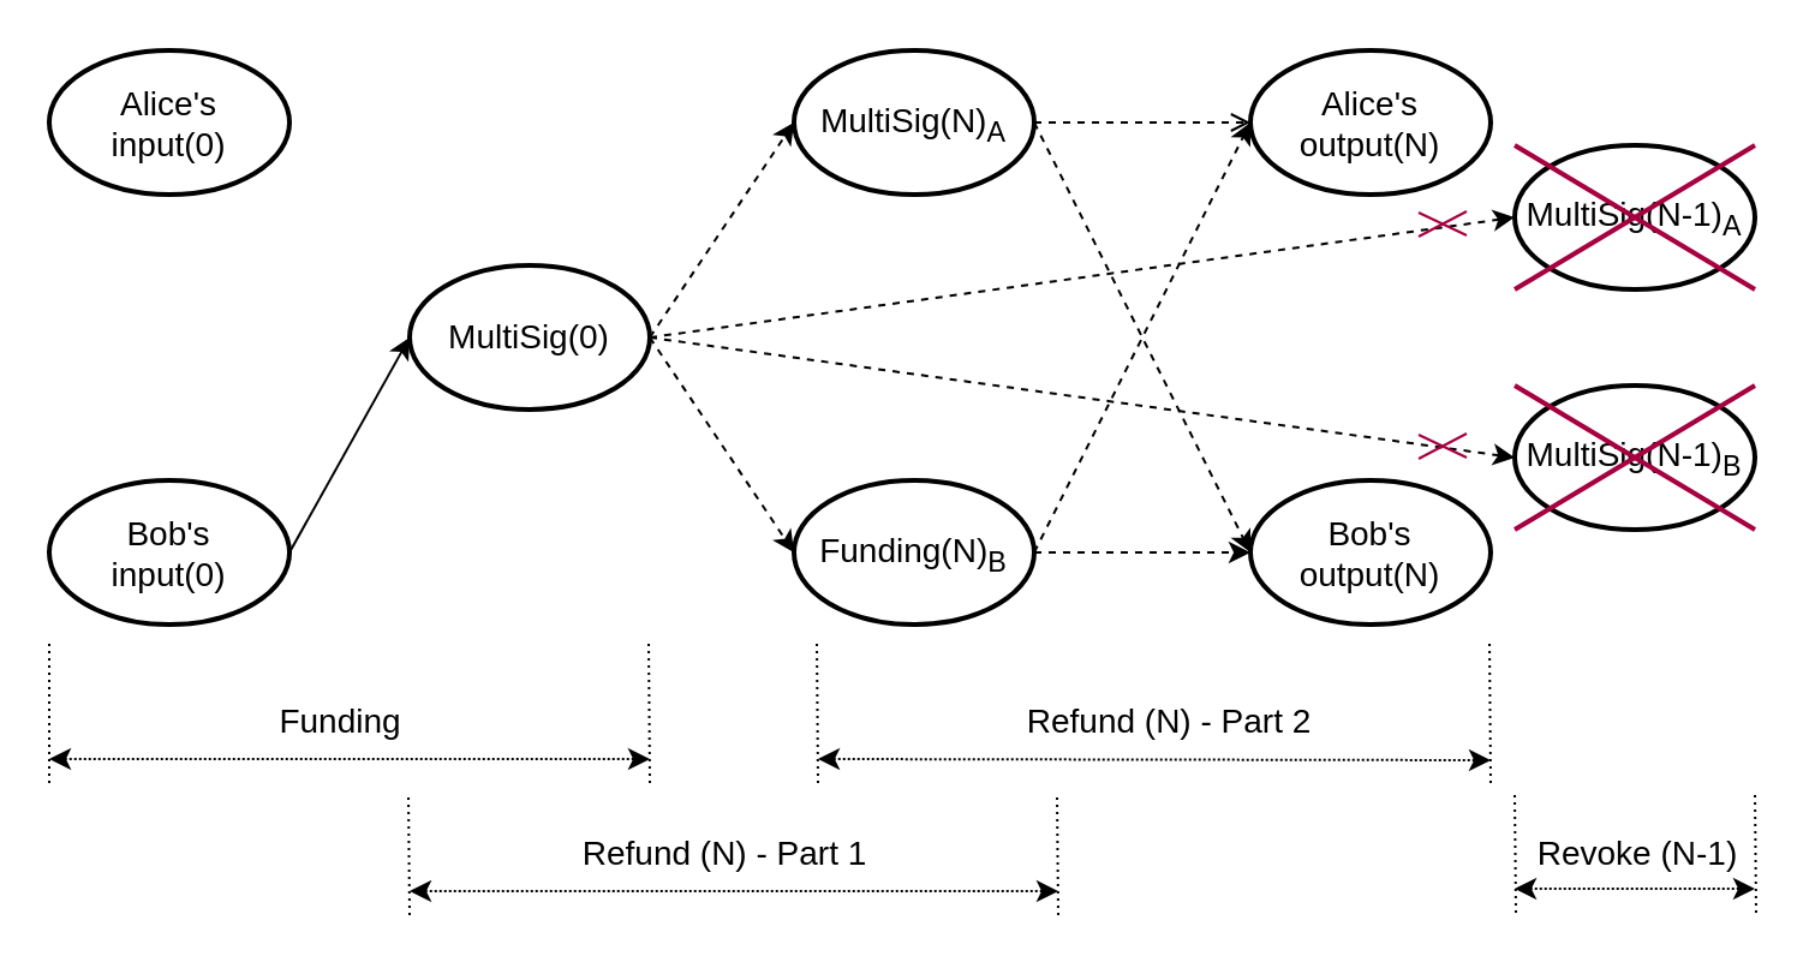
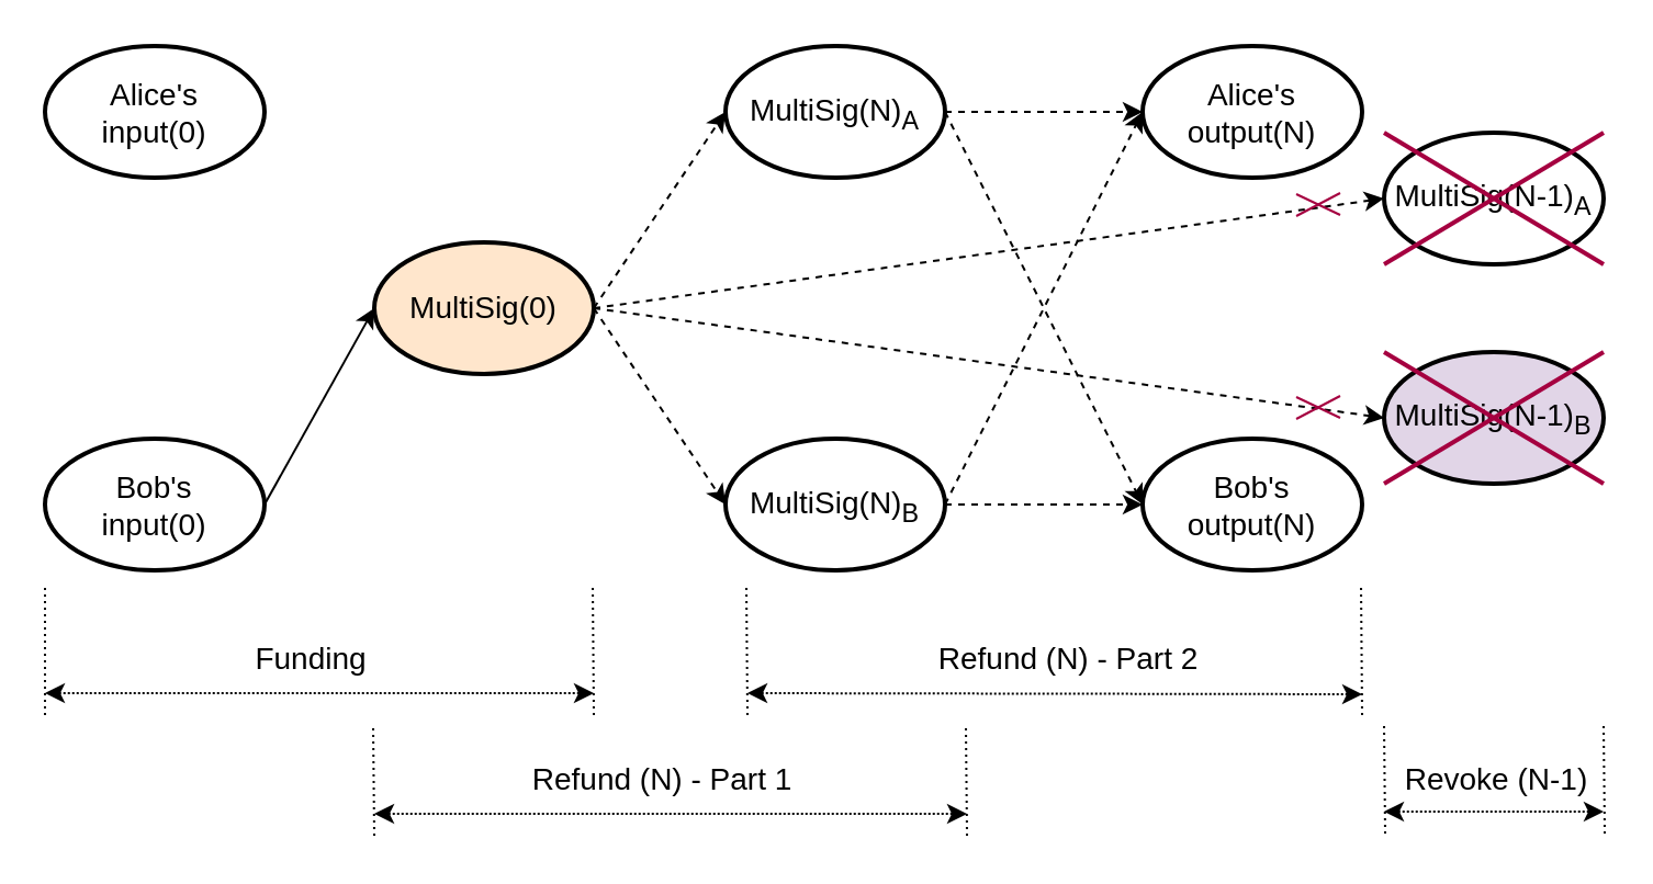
- <mxCell id="14" value="" style="endArrow=open;html=1;fontSize=14;exitX=1;exitY=0.5;exitDx=0;exitDy=0;dashed=1;entryX=0;entryY=0.5;entryDx=0;entryDy=0;" parent="1" source="7" target="10" edge="1"><mxGeometry width="50" height="50" relative="1" as="geometry"><mxPoint x="470" y="-9.5" as="sourcePoint" /><mxPoint x="560" y="-39.5" as="targetPoint" /></mxGeometry></mxCell>
+ <mxCell id="14" value="" style="endArrow=classic;html=1;fontSize=14;exitX=1;exitY=0.5;exitDx=0;exitDy=0;dashed=1;entryX=0;entryY=0.5;entryDx=0;entryDy=0;" parent="1" source="7" target="10" edge="1"><mxGeometry width="50" height="50" relative="1" as="geometry"><mxPoint x="470" y="-9.5" as="sourcePoint" /><mxPoint x="560" y="-39.5" as="targetPoint" /></mxGeometry></mxCell>
- <mxCell id="2" value="MultiSig(0)" style="ellipse;whiteSpace=wrap;html=1;fontSize=14;strokeWidth=2;" parent="1" vertex="1"><mxGeometry x="170" y="110" width="100" height="60" as="geometry" /></mxCell>
+ <mxCell id="2" value="MultiSig(0)" style="ellipse;whiteSpace=wrap;html=1;fontSize=14;strokeWidth=2;fillColor=#ffe6cc;" parent="1" vertex="1"><mxGeometry x="170" y="110" width="100" height="60" as="geometry" /></mxCell>
- <mxCell id="29" value="MultiSig(N-1)&lt;sub&gt;B&lt;/sub&gt;" style="ellipse;whiteSpace=wrap;html=1;fontSize=14;strokeWidth=2;" vertex="1" parent="1"><mxGeometry x="630" y="160" width="100" height="60" as="geometry" /></mxCell>
+ <mxCell id="29" value="MultiSig(N-1)&lt;sub&gt;B&lt;/sub&gt;" style="ellipse;whiteSpace=wrap;html=1;fontSize=14;strokeWidth=2;fillColor=#e1d5e7;" vertex="1" parent="1"><mxGeometry x="630" y="160" width="100" height="60" as="geometry" /></mxCell>
- <mxCell id="8" value="Funding(N)&lt;sub&gt;B&lt;/sub&gt;" style="ellipse;whiteSpace=wrap;html=1;fontSize=14;strokeWidth=2;" parent="1" vertex="1"><mxGeometry x="330" y="199.5" width="100" height="60" as="geometry" /></mxCell>
+ <mxCell id="8" value="MultiSig(N)&lt;sub&gt;B&lt;/sub&gt;" style="ellipse;whiteSpace=wrap;html=1;fontSize=14;strokeWidth=2;" parent="1" vertex="1"><mxGeometry x="330" y="199.5" width="100" height="60" as="geometry" /></mxCell>
